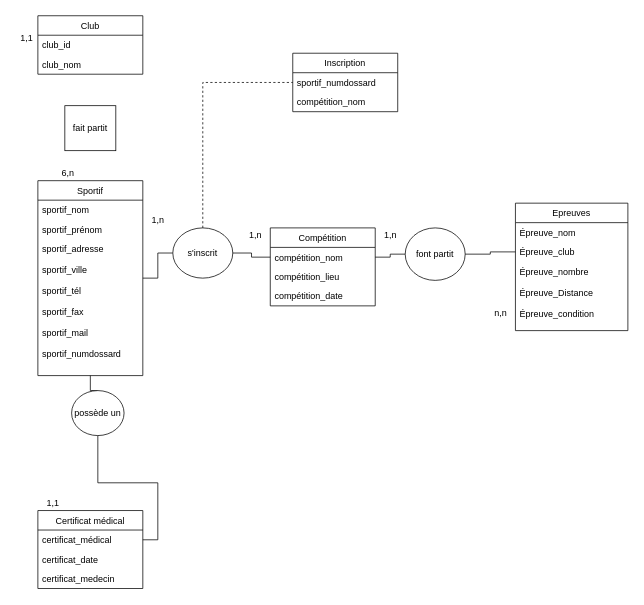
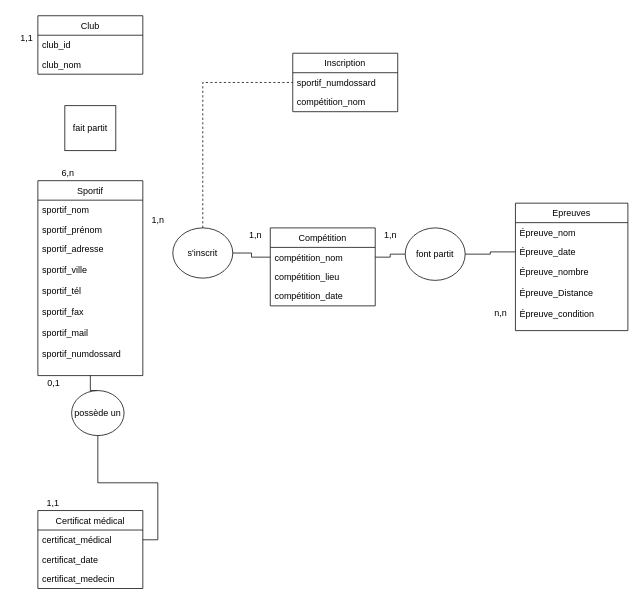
- <mxCell id="32" value="Épreuve_club" style="text;strokeColor=none;fillColor=none;align=left;verticalAlign=top;spacingLeft=4;spacingRight=4;overflow=hidden;rotatable=0;points=[[0,0.5],[1,0.5]];portConstraint=eastwest;" parent="30" vertex="1"><mxGeometry y="52" width="150" height="26" as="geometry" /></mxCell>
+ <mxCell id="32" value="Épreuve_date" style="text;strokeColor=none;fillColor=none;align=left;verticalAlign=top;spacingLeft=4;spacingRight=4;overflow=hidden;rotatable=0;points=[[0,0.5],[1,0.5]];portConstraint=eastwest;" parent="30" vertex="1"><mxGeometry y="52" width="150" height="26" as="geometry" /></mxCell>
- <mxCell id="22" style="edgeStyle=orthogonalEdgeStyle;rounded=0;orthogonalLoop=1;jettySize=auto;html=1;exitX=0;exitY=0.5;exitDx=0;exitDy=0;entryX=1;entryY=0.5;entryDx=0;entryDy=0;endArrow=none;endFill=0;" parent="1" source="23" target="3" edge="1"><mxGeometry relative="1" as="geometry" /></mxCell>
+ <mxCell id="38" value="0,1" style="text;html=1;align=center;verticalAlign=middle;resizable=0;points=[];autosize=1;" vertex="1" parent="1"><mxGeometry x="56" y="500" width="30" height="20" as="geometry" /></mxCell>
